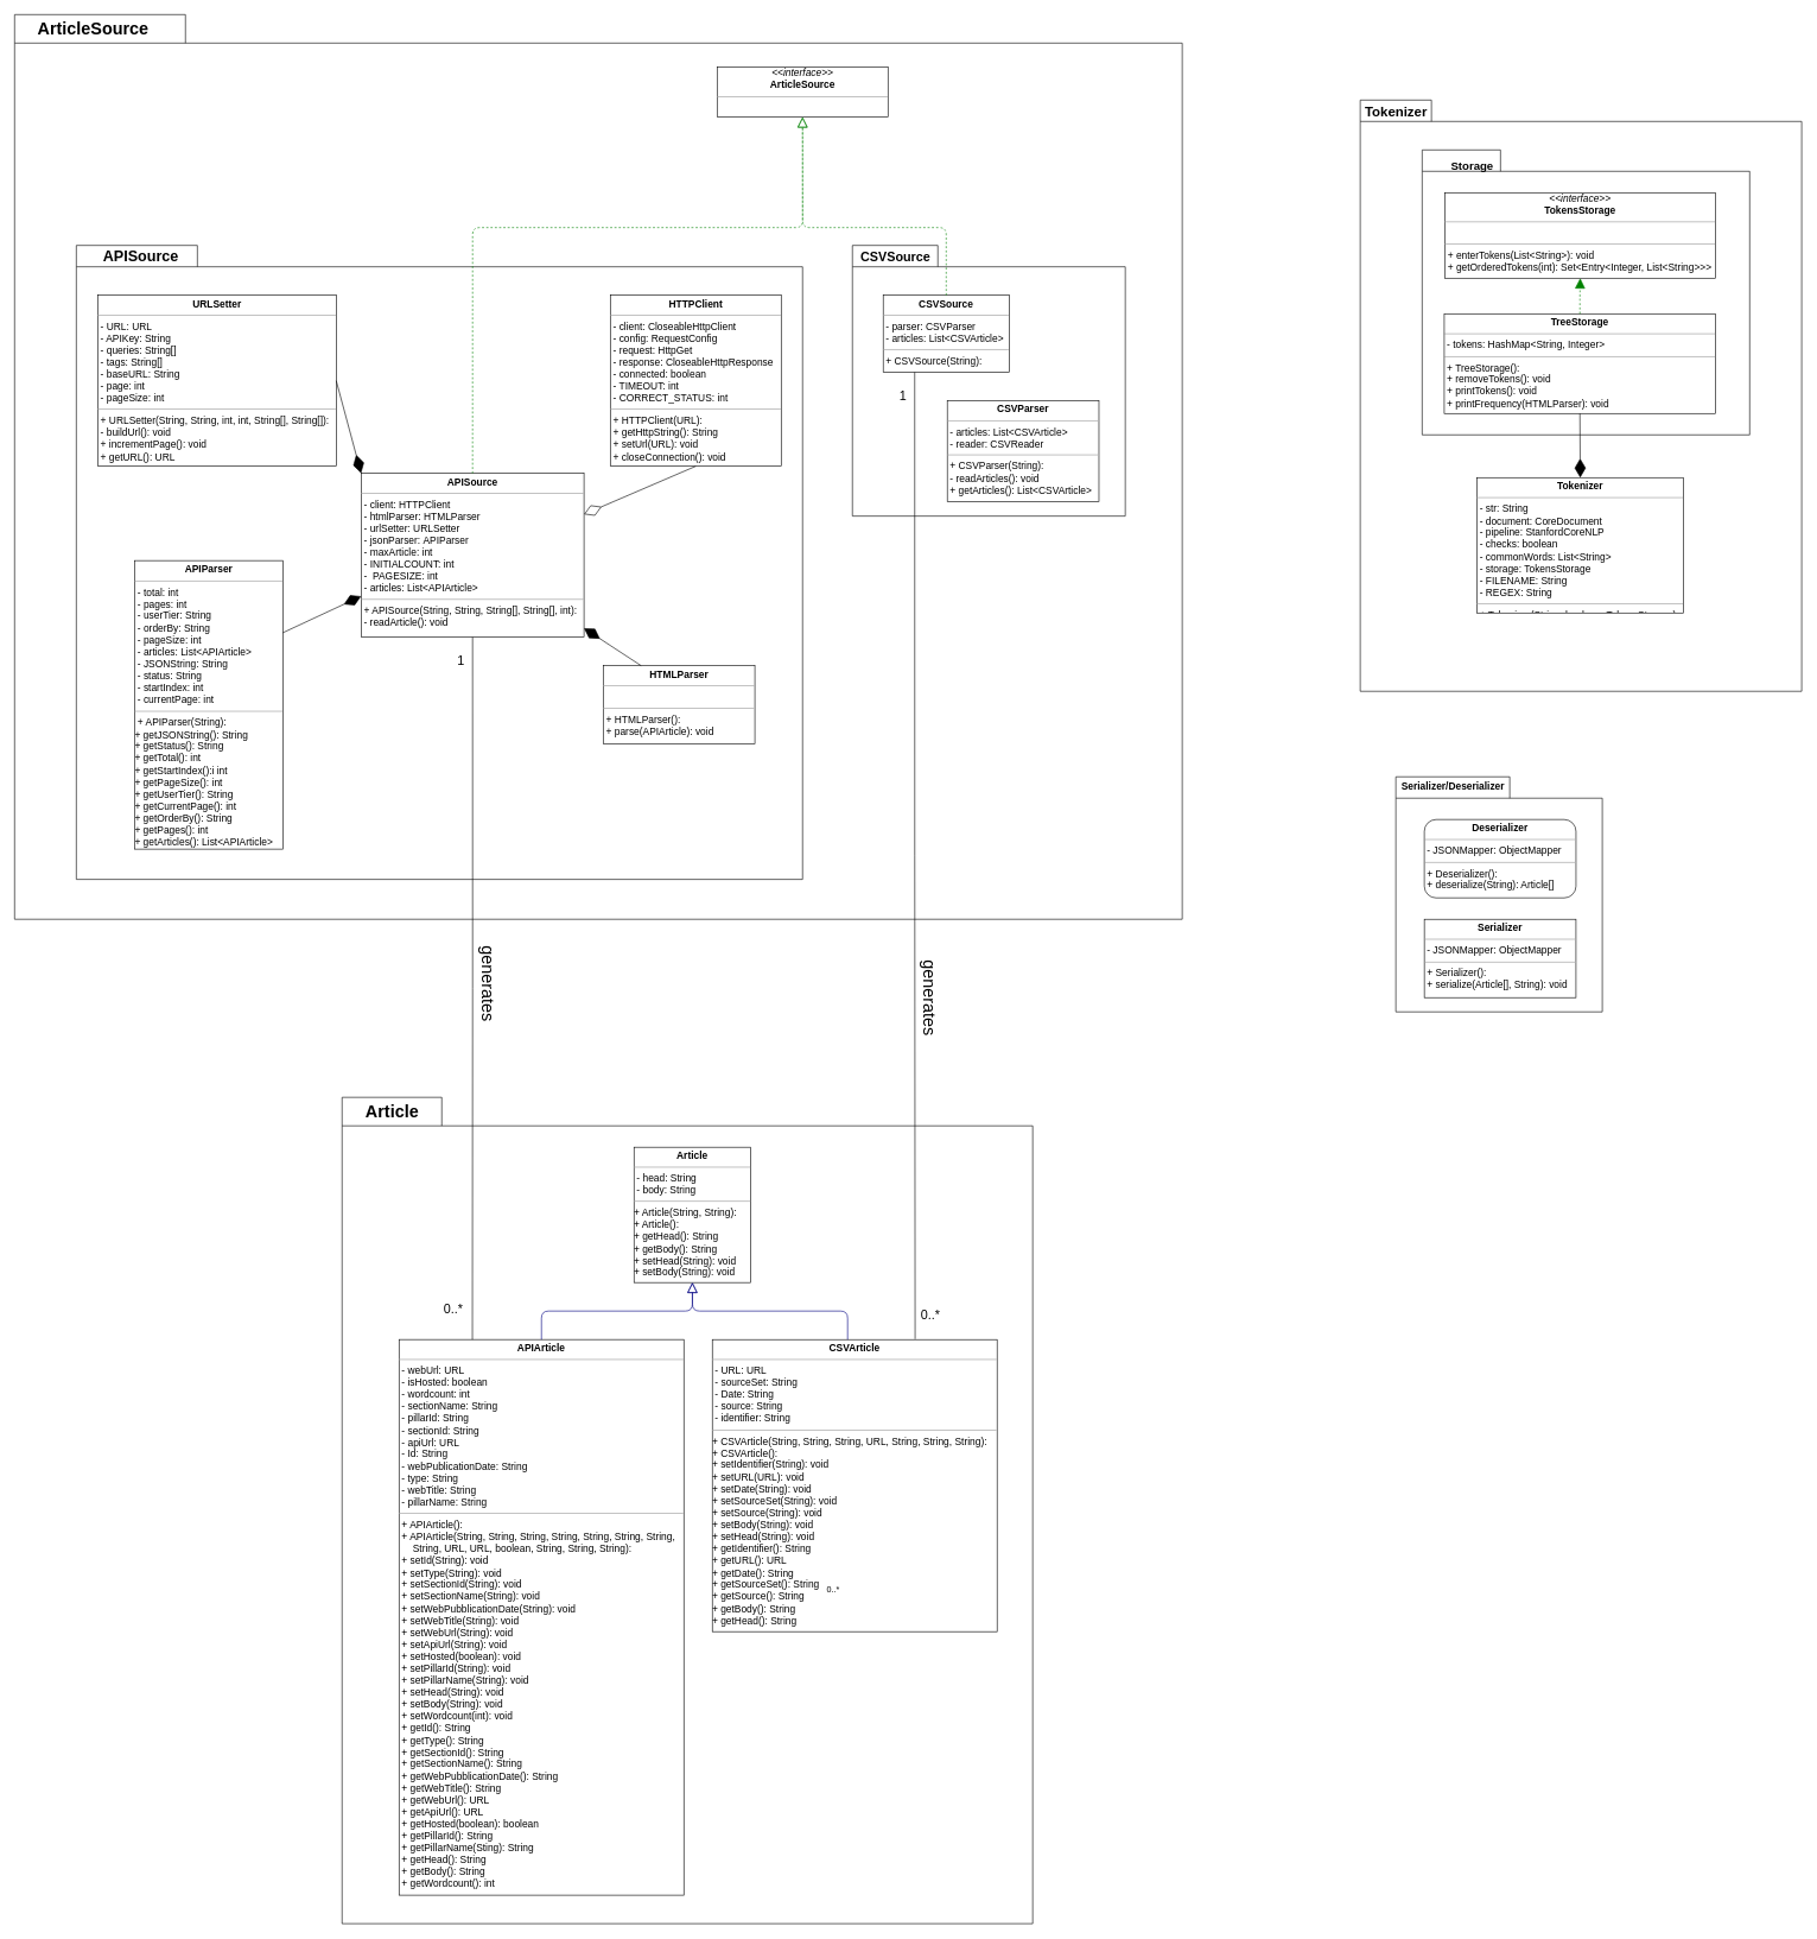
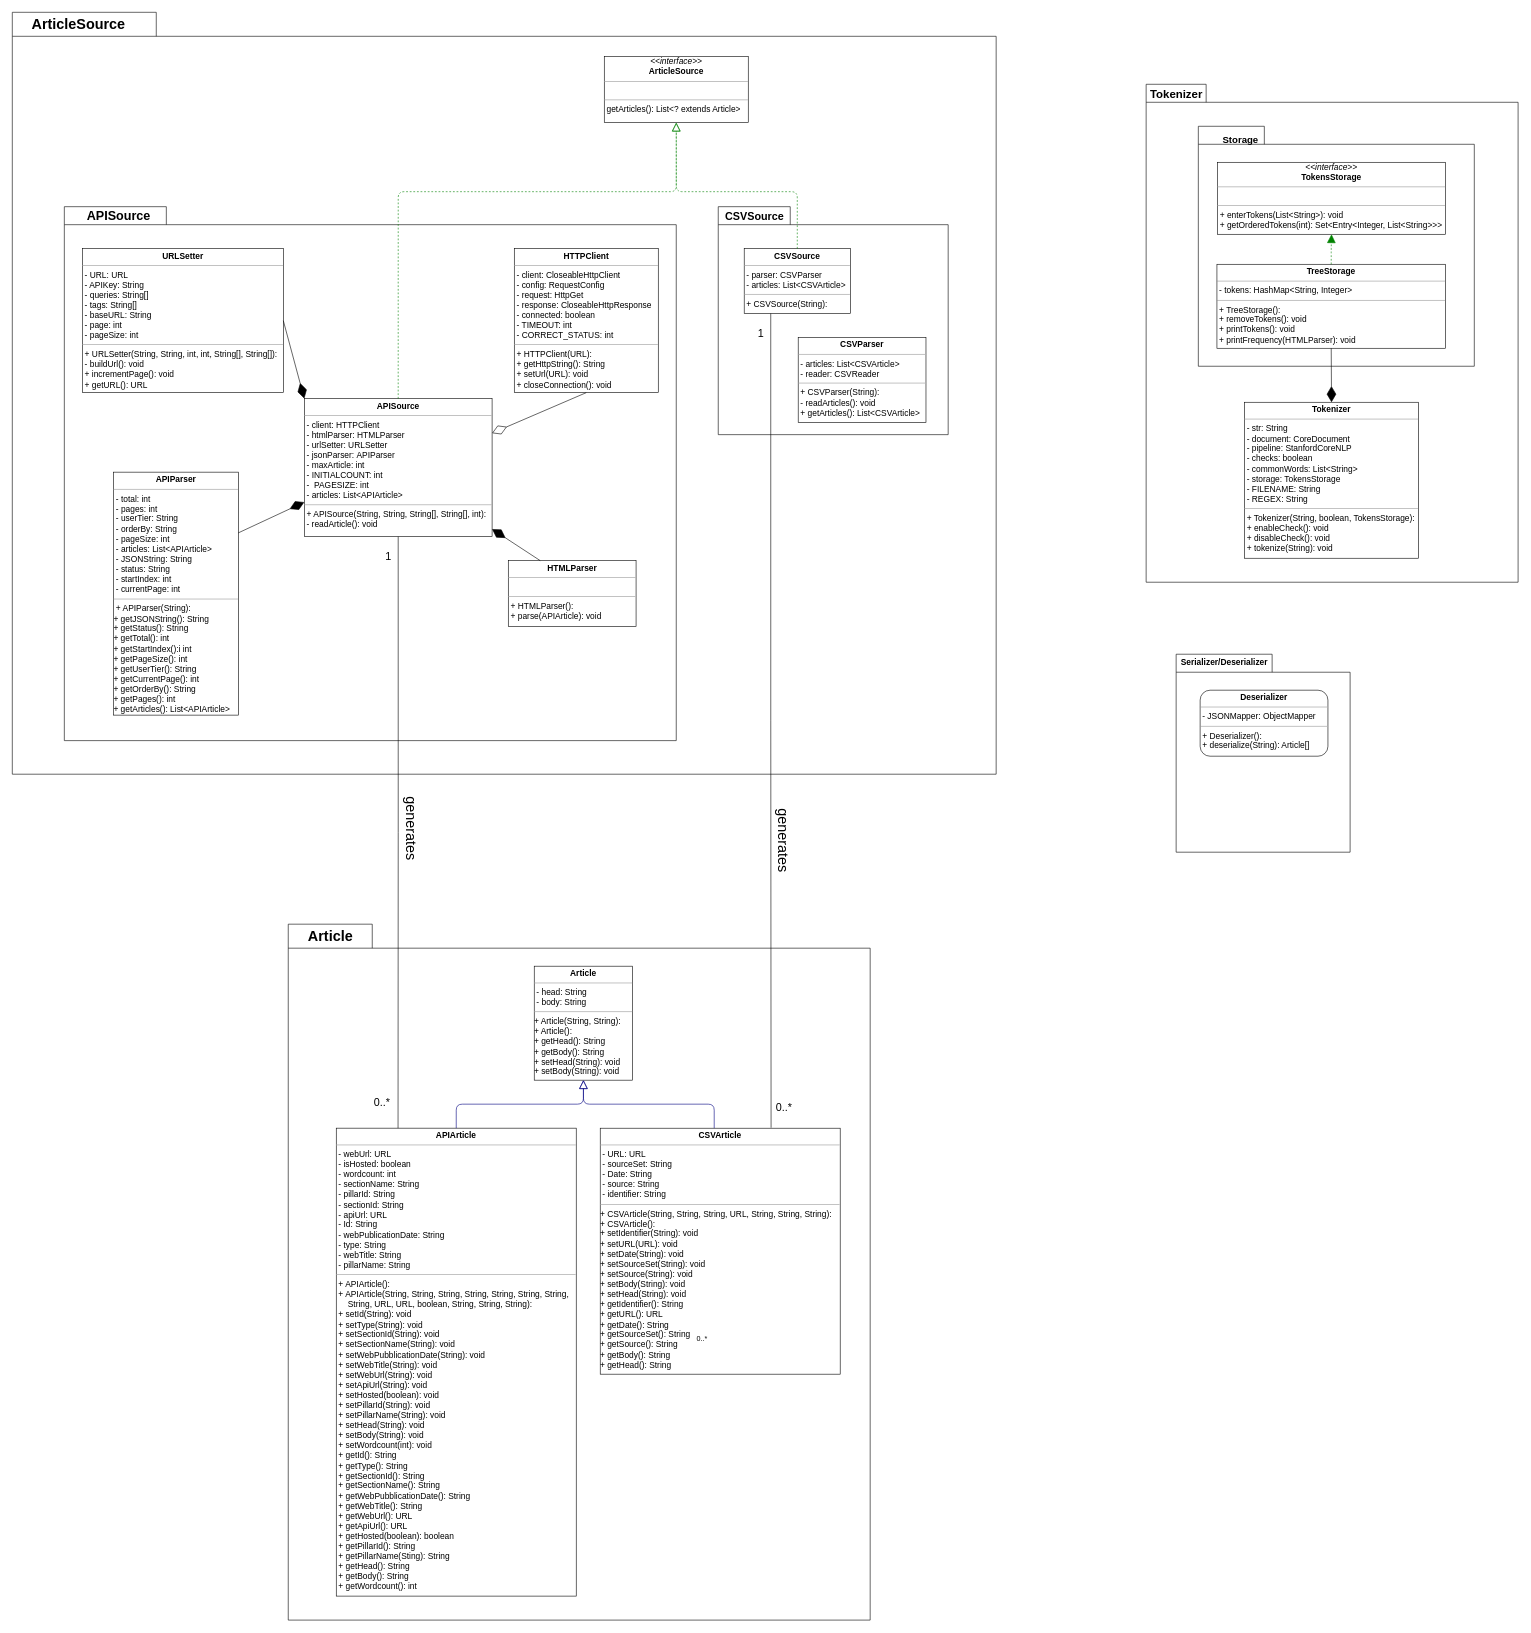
- <mxCell id="20" value="&lt;div style=&quot;text-align: center; line-height: 120%;&quot;&gt;&lt;i style=&quot;background-color: initial; border-color: var(--border-color);&quot;&gt;&amp;lt;&amp;lt;interface&amp;gt;&amp;gt;&lt;/i&gt;&lt;br&gt;&lt;/div&gt;&lt;b style=&quot;border-color: var(--border-color);&quot;&gt;&lt;div style=&quot;text-align: center; line-height: 120%;&quot;&gt;&lt;b style=&quot;background-color: initial; border-color: var(--border-color);&quot;&gt;ArticleSource&lt;/b&gt;&lt;/div&gt;&lt;/b&gt;&lt;hr style=&quot;line-height: 120%;&quot; size=&quot;1&quot;&gt;&lt;p style=&quot;margin: 0px 0px 0px 4px; line-height: 120%;&quot;&gt;&lt;/p&gt;&lt;p style=&quot;margin: 0px 0px 0px 4px; line-height: 120%;&quot;&gt;&amp;nbsp;&lt;/p&gt;&lt;hr style=&quot;line-height: 120%;&quot; size=&quot;1&quot;&gt;&lt;p style=&quot;margin: 0px 0px 0px 4px; line-height: 120%;&quot;&gt;getArticles(): List&amp;lt;? extends Article&amp;gt;&lt;/p&gt;" style="verticalAlign=top;align=left;overflow=fill;fontSize=14;fontFamily=Helvetica;html=1;rounded=0;shadow=0;comic=0;labelBackgroundColor=none;strokeWidth=1;movable=1;resizable=1;rotatable=1;deletable=1;editable=1;locked=0;connectable=1;" parent="2" vertex="1"><mxGeometry x="986.75" y="74" width="240.0" height="70" as="geometry" /></mxCell>
+ <mxCell id="20" value="&lt;div style=&quot;text-align: center; line-height: 120%;&quot;&gt;&lt;i style=&quot;background-color: initial; border-color: var(--border-color);&quot;&gt;&amp;lt;&amp;lt;interface&amp;gt;&amp;gt;&lt;/i&gt;&lt;br&gt;&lt;/div&gt;&lt;b style=&quot;border-color: var(--border-color);&quot;&gt;&lt;div style=&quot;text-align: center; line-height: 120%;&quot;&gt;&lt;b style=&quot;background-color: initial; border-color: var(--border-color);&quot;&gt;ArticleSource&lt;/b&gt;&lt;/div&gt;&lt;/b&gt;&lt;hr style=&quot;line-height: 120%;&quot; size=&quot;1&quot;&gt;&lt;p style=&quot;margin: 0px 0px 0px 4px; line-height: 120%;&quot;&gt;&lt;/p&gt;&lt;p style=&quot;margin: 0px 0px 0px 4px; line-height: 120%;&quot;&gt;&amp;nbsp;&lt;/p&gt;&lt;hr style=&quot;line-height: 120%;&quot; size=&quot;1&quot;&gt;&lt;p style=&quot;margin: 0px 0px 0px 4px; line-height: 120%;&quot;&gt;getArticles(): List&amp;lt;? extends Article&amp;gt;&lt;/p&gt;" style="verticalAlign=top;align=left;overflow=fill;fontSize=14;fontFamily=Helvetica;html=1;rounded=0;shadow=0;comic=0;labelBackgroundColor=none;strokeWidth=1;movable=1;resizable=1;rotatable=1;deletable=1;editable=1;locked=0;connectable=1;" parent="2" vertex="1"><mxGeometry x="986.75" y="74" width="240.0" height="110" as="geometry" /></mxCell>
- <mxCell id="30" value="&lt;p style=&quot;margin: 4px 0px 0px; text-align: center; line-height: 120%;&quot;&gt;&lt;b&gt;Tokenizer&lt;/b&gt;&lt;/p&gt;&lt;hr style=&quot;line-height: 120%;&quot; size=&quot;1&quot;&gt;&lt;p style=&quot;margin: 0px 0px 0px 4px; line-height: 120%;&quot;&gt;&lt;/p&gt;&lt;p style=&quot;margin: 0px 0px 0px 4px; line-height: 120%;&quot;&gt;- str: String&lt;/p&gt;&lt;p style=&quot;margin: 0px 0px 0px 4px; line-height: 120%;&quot;&gt;- document: CoreDocument&lt;/p&gt;&lt;p style=&quot;margin: 0px 0px 0px 4px; line-height: 120%;&quot;&gt;- pipeline: StanfordCoreNLP&lt;/p&gt;&lt;p style=&quot;margin: 0px 0px 0px 4px; line-height: 120%;&quot;&gt;- checks: boolean&lt;/p&gt;&lt;p style=&quot;margin: 0px 0px 0px 4px; line-height: 120%;&quot;&gt;- commonWords: List&amp;lt;String&amp;gt;&lt;/p&gt;&lt;p style=&quot;margin: 0px 0px 0px 4px; line-height: 120%;&quot;&gt;- storage: TokensStorage&lt;/p&gt;&lt;p style=&quot;margin: 0px 0px 0px 4px; line-height: 120%;&quot;&gt;- FILENAME: String&lt;/p&gt;&lt;p style=&quot;margin: 0px 0px 0px 4px; line-height: 120%;&quot;&gt;- REGEX: String&lt;/p&gt;&lt;hr style=&quot;line-height: 120%;&quot; size=&quot;1&quot;&gt;&lt;p style=&quot;margin: 0px 0px 0px 4px; line-height: 120%;&quot;&gt;+ Tokenizer(String, boolean, TokensStorage):&lt;br style=&quot;border-color: var(--border-color);&quot;&gt;&lt;/p&gt;&lt;p style=&quot;margin: 0px 0px 0px 4px; line-height: 120%;&quot;&gt;+&amp;nbsp;enableCheck(): void&lt;/p&gt;&lt;p style=&quot;margin: 0px 0px 0px 4px; line-height: 120%;&quot;&gt;+&amp;nbsp;disableCheck(): void&lt;/p&gt;&lt;p style=&quot;margin: 0px 0px 0px 4px; line-height: 120%;&quot;&gt;+ tokenize(String): void&lt;/p&gt;" style="verticalAlign=top;align=left;overflow=fill;fontSize=14;fontFamily=Helvetica;html=1;rounded=0;shadow=0;comic=0;labelBackgroundColor=none;strokeWidth=1;" parent="28" vertex="1"><mxGeometry x="164" y="540" width="290" height="190" as="geometry" /></mxCell>
+ <mxCell id="30" value="&lt;p style=&quot;margin: 4px 0px 0px; text-align: center; line-height: 120%;&quot;&gt;&lt;b&gt;Tokenizer&lt;/b&gt;&lt;/p&gt;&lt;hr style=&quot;line-height: 120%;&quot; size=&quot;1&quot;&gt;&lt;p style=&quot;margin: 0px 0px 0px 4px; line-height: 120%;&quot;&gt;&lt;/p&gt;&lt;p style=&quot;margin: 0px 0px 0px 4px; line-height: 120%;&quot;&gt;- str: String&lt;/p&gt;&lt;p style=&quot;margin: 0px 0px 0px 4px; line-height: 120%;&quot;&gt;- document: CoreDocument&lt;/p&gt;&lt;p style=&quot;margin: 0px 0px 0px 4px; line-height: 120%;&quot;&gt;- pipeline: StanfordCoreNLP&lt;/p&gt;&lt;p style=&quot;margin: 0px 0px 0px 4px; line-height: 120%;&quot;&gt;- checks: boolean&lt;/p&gt;&lt;p style=&quot;margin: 0px 0px 0px 4px; line-height: 120%;&quot;&gt;- commonWords: List&amp;lt;String&amp;gt;&lt;/p&gt;&lt;p style=&quot;margin: 0px 0px 0px 4px; line-height: 120%;&quot;&gt;- storage: TokensStorage&lt;/p&gt;&lt;p style=&quot;margin: 0px 0px 0px 4px; line-height: 120%;&quot;&gt;- FILENAME: String&lt;/p&gt;&lt;p style=&quot;margin: 0px 0px 0px 4px; line-height: 120%;&quot;&gt;- REGEX: String&lt;/p&gt;&lt;hr style=&quot;line-height: 120%;&quot; size=&quot;1&quot;&gt;&lt;p style=&quot;margin: 0px 0px 0px 4px; line-height: 120%;&quot;&gt;+ Tokenizer(String, boolean, TokensStorage):&lt;br style=&quot;border-color: var(--border-color);&quot;&gt;&lt;/p&gt;&lt;p style=&quot;margin: 0px 0px 0px 4px; line-height: 120%;&quot;&gt;+&amp;nbsp;enableCheck(): void&lt;/p&gt;&lt;p style=&quot;margin: 0px 0px 0px 4px; line-height: 120%;&quot;&gt;+&amp;nbsp;disableCheck(): void&lt;/p&gt;&lt;p style=&quot;margin: 0px 0px 0px 4px; line-height: 120%;&quot;&gt;+ tokenize(String): void&lt;/p&gt;" style="verticalAlign=top;align=left;overflow=fill;fontSize=14;fontFamily=Helvetica;html=1;rounded=0;shadow=0;comic=0;labelBackgroundColor=none;strokeWidth=1;" parent="28" vertex="1"><mxGeometry x="164" y="540" width="290" height="260" as="geometry" /></mxCell>
- <mxCell id="26" value="&lt;p style=&quot;margin: 4px 0px 0px; text-align: center; line-height: 120%;&quot;&gt;&lt;b&gt;Serializer&lt;/b&gt;&lt;/p&gt;&lt;hr style=&quot;line-height: 120%;&quot; size=&quot;1&quot;&gt;&lt;p style=&quot;margin: 0px 0px 0px 4px; line-height: 120%;&quot;&gt;&lt;/p&gt;&lt;p style=&quot;margin: 0px 0px 0px 4px; line-height: 120%;&quot;&gt;- JSONMapper: ObjectMapper&lt;/p&gt;&lt;hr style=&quot;line-height: 120%;&quot; size=&quot;1&quot;&gt;&lt;p style=&quot;margin: 0px 0px 0px 4px; line-height: 120%;&quot;&gt;+ Serializer():&lt;br style=&quot;border-color: var(--border-color);&quot;&gt;&lt;/p&gt;&lt;p style=&quot;margin: 0px 0px 0px 4px; line-height: 120%;&quot;&gt;+ serialize(Article[], String): void&lt;/p&gt;" style="verticalAlign=top;align=left;overflow=fill;fontSize=14;fontFamily=Helvetica;html=1;rounded=0;shadow=0;comic=0;labelBackgroundColor=none;strokeWidth=1;" parent="23" vertex="1"><mxGeometry x="40" y="200" width="213" height="110" as="geometry" /></mxCell>
